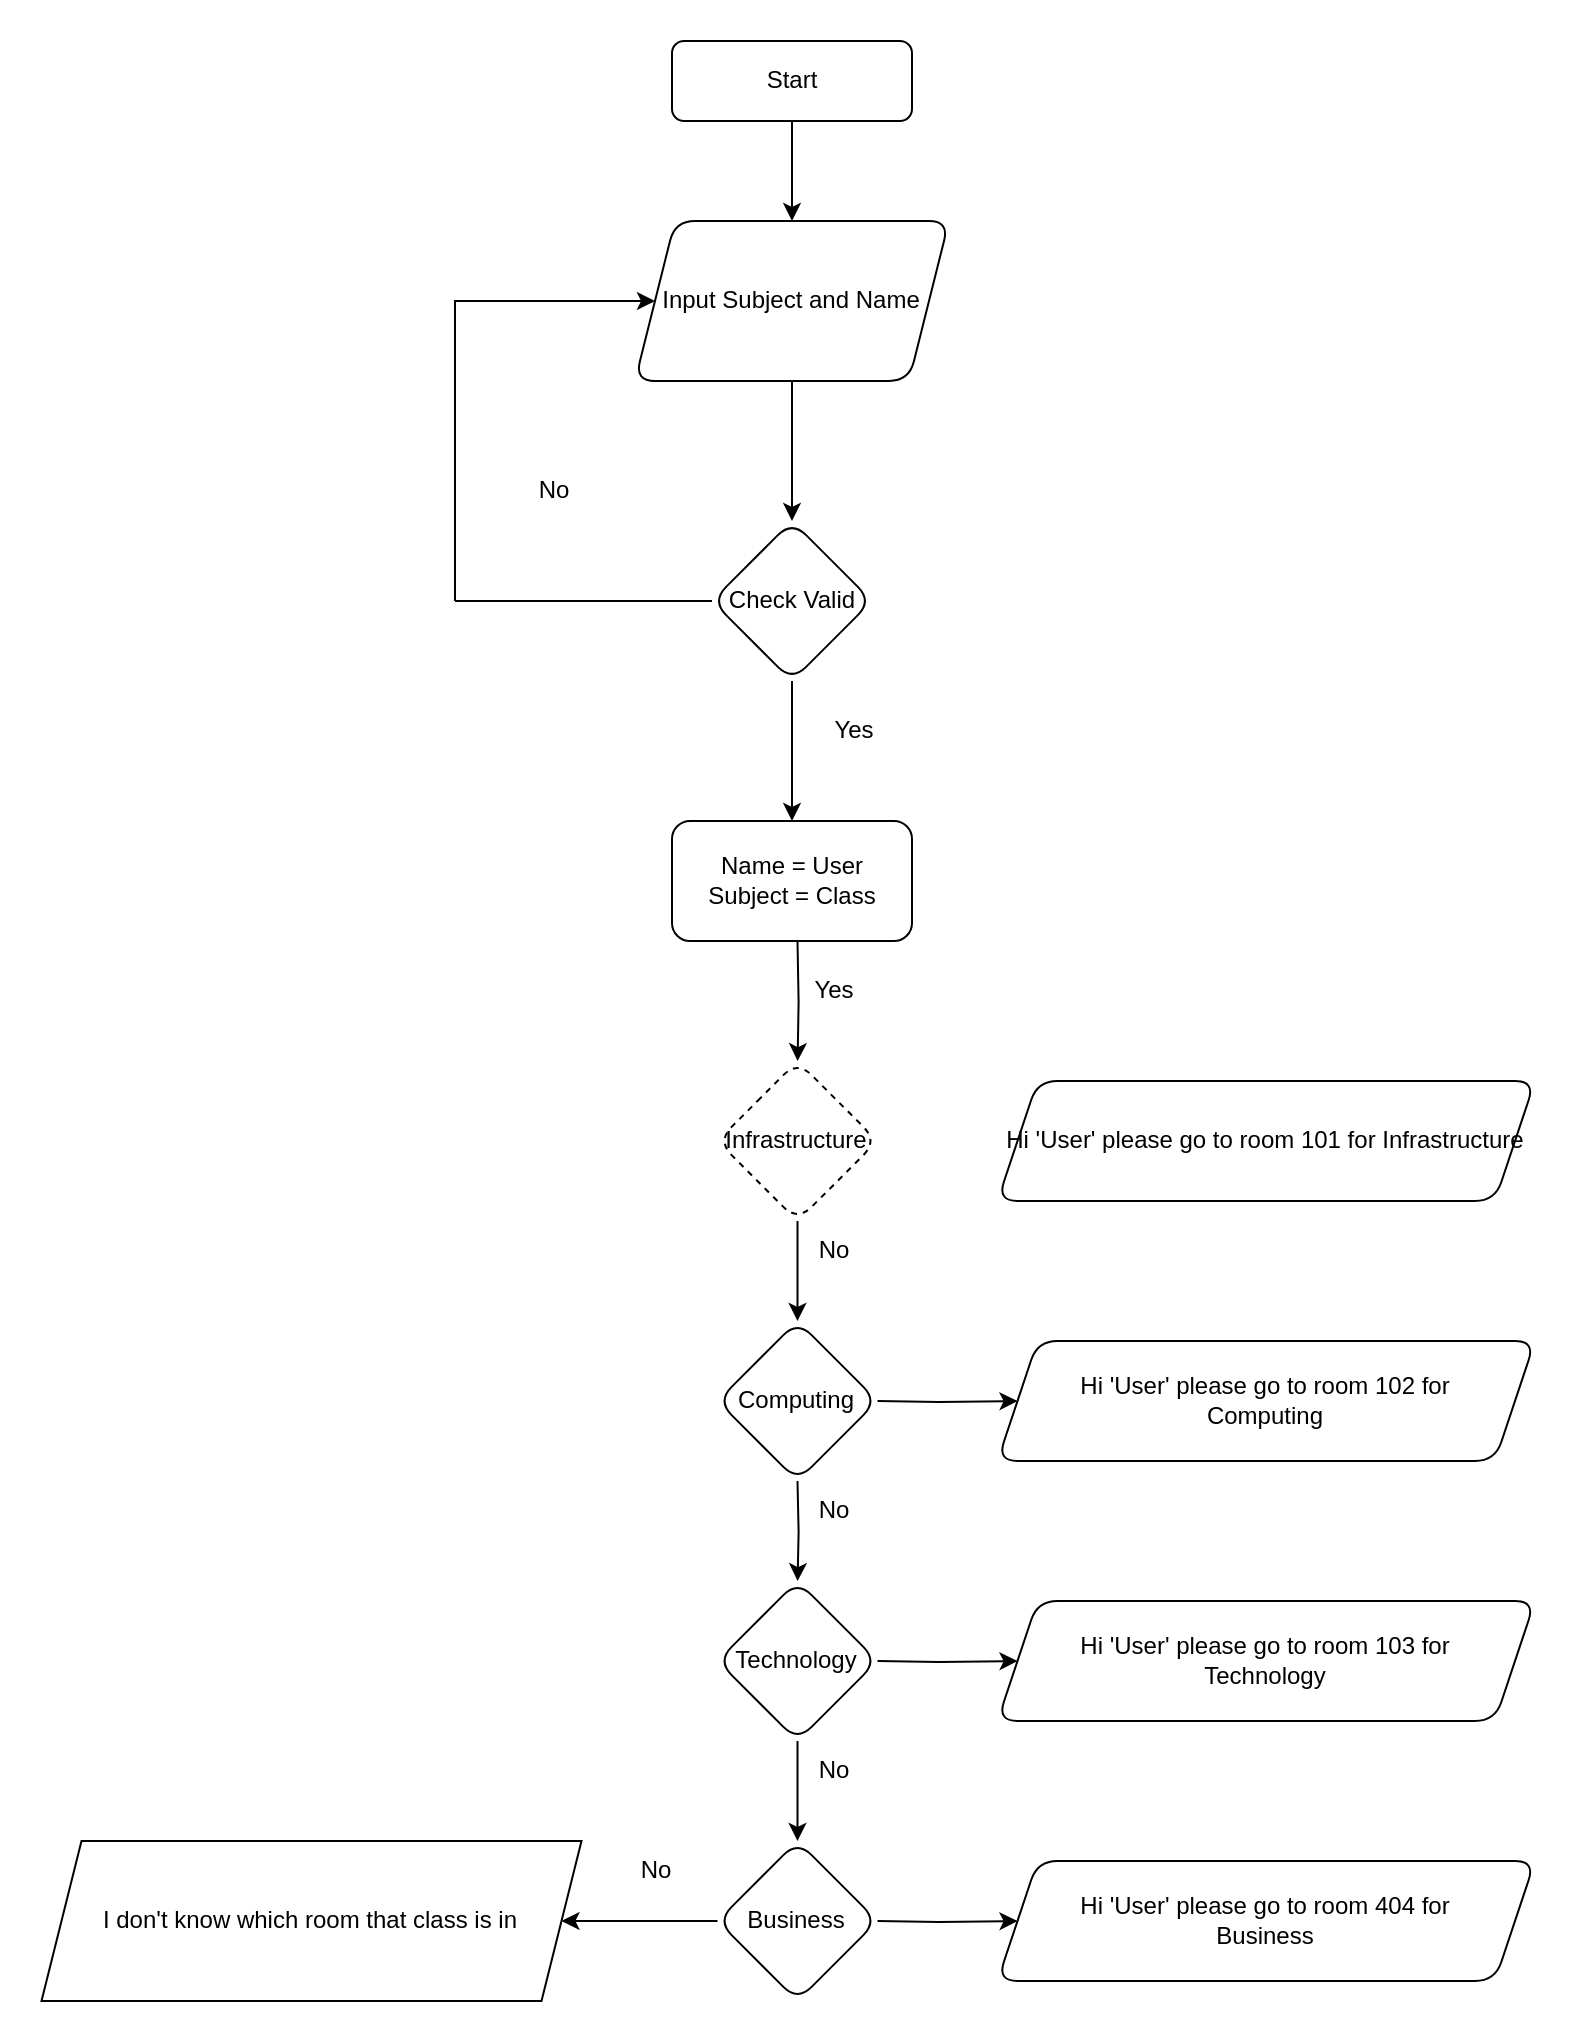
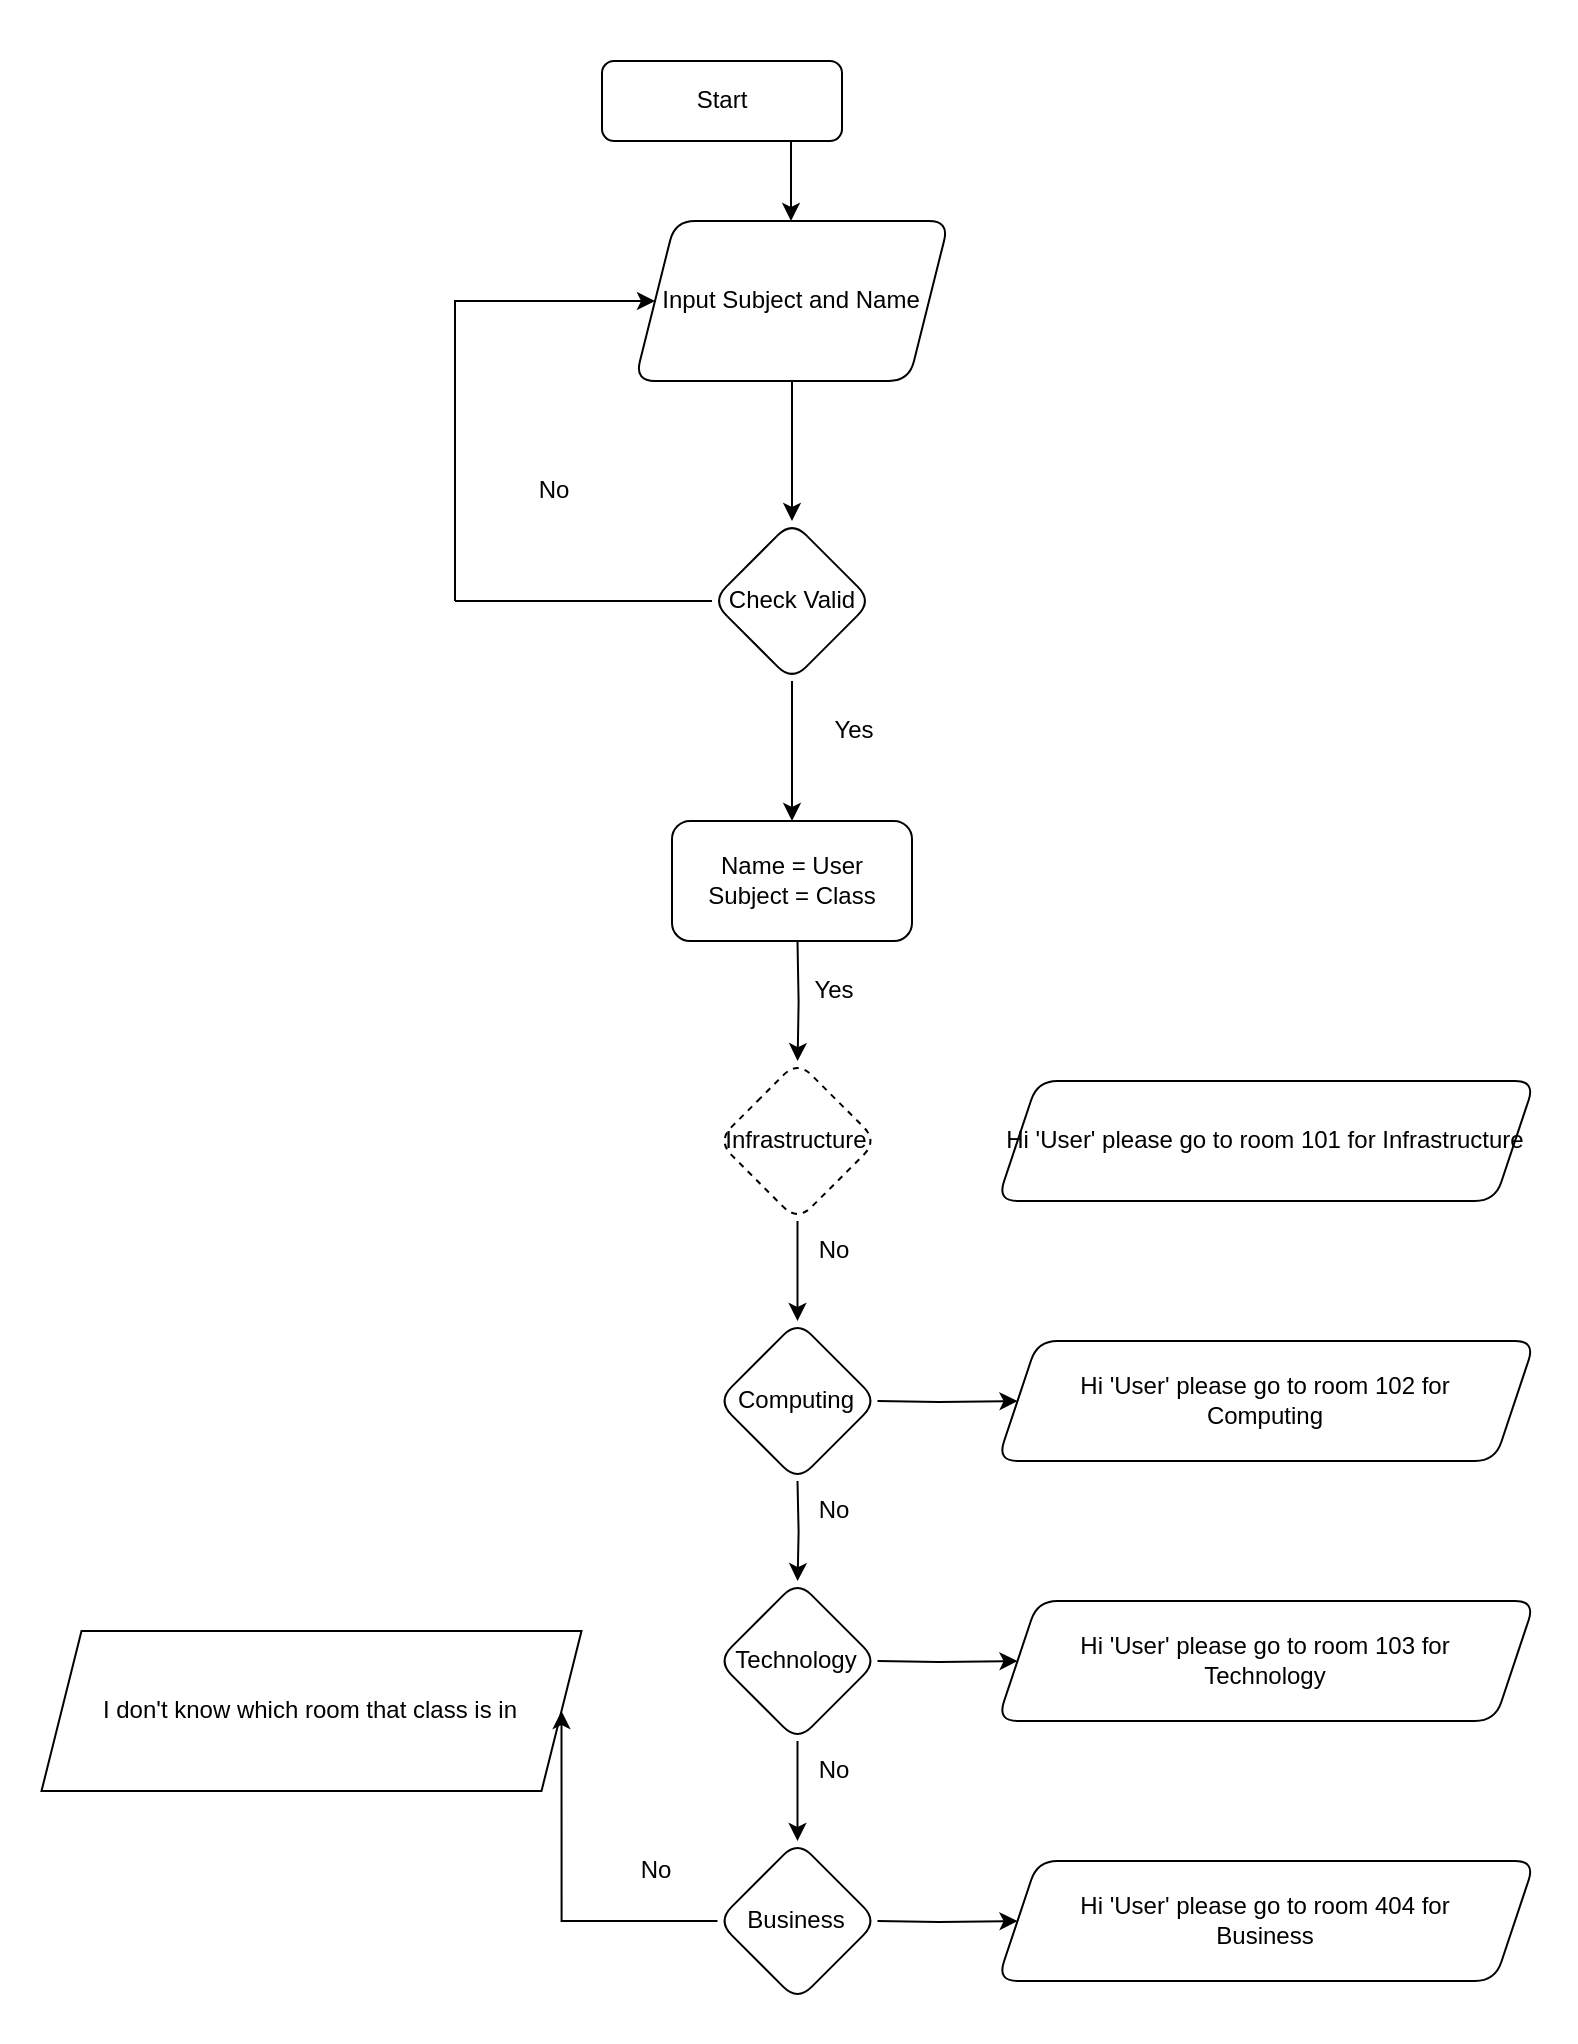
- <mxCell id="3" value="Start" style="rounded=1;whiteSpace=wrap;html=1;fontSize=12;glass=0;strokeWidth=1;shadow=0;" vertex="1" parent="1"><mxGeometry x="335.5" y="20" width="120" height="40" as="geometry" /></mxCell>
+ <mxCell id="3" value="Start" style="rounded=1;whiteSpace=wrap;html=1;fontSize=12;glass=0;strokeWidth=1;shadow=0;" vertex="1" parent="1"><mxGeometry x="300.5" y="30" width="120" height="40" as="geometry" /></mxCell>
- <mxCell id="13" value="I don't know which room that class is in" style="shape=parallelogram;perimeter=parallelogramPerimeter;whiteSpace=wrap;html=1;fixedSize=1;" vertex="1" parent="1"><mxGeometry x="20.25" y="920" width="270" height="80" as="geometry" /></mxCell>
+ <mxCell id="13" value="I don't know which room that class is in" style="shape=parallelogram;perimeter=parallelogramPerimeter;whiteSpace=wrap;html=1;fixedSize=1;" vertex="1" parent="1"><mxGeometry x="20.25" y="815" width="270" height="80" as="geometry" /></mxCell>
